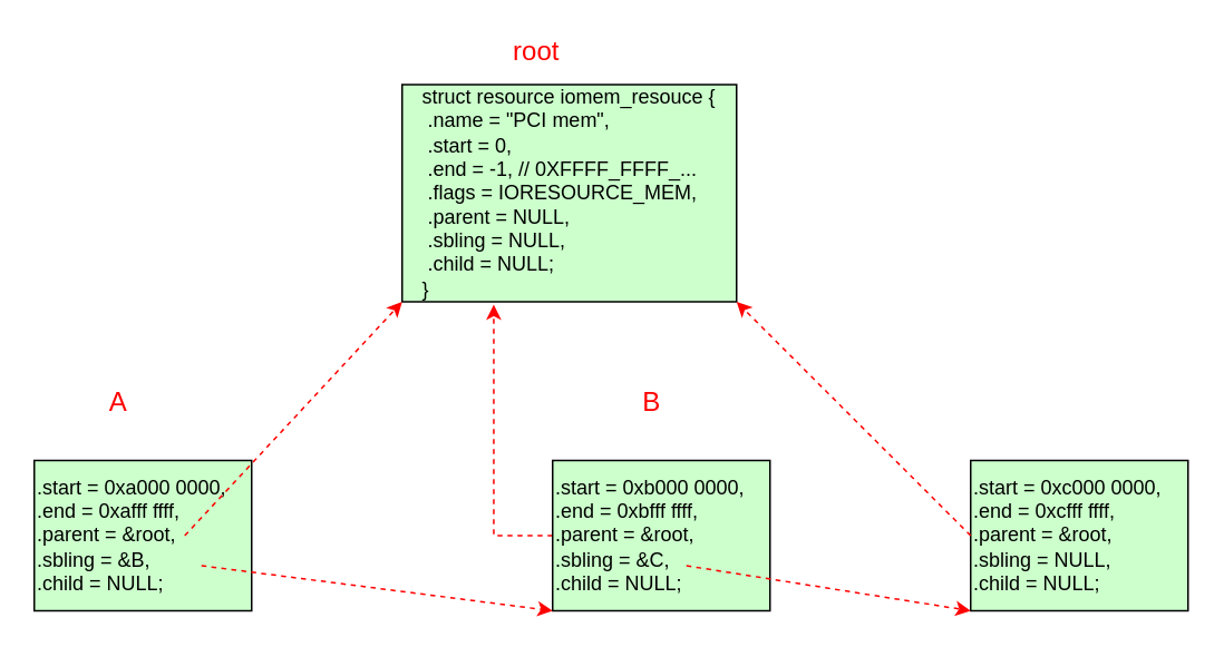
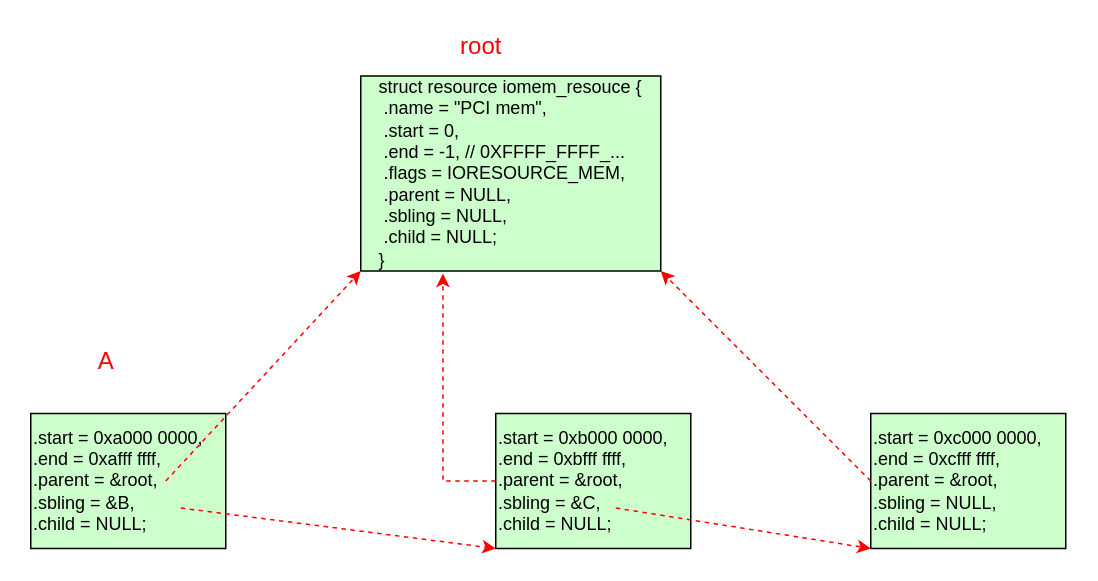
- <mxCell id="5" value="&lt;font style=&quot;font-size: 16px&quot; color=&quot;#ff0000&quot;&gt;B&lt;/font&gt;" style="text;html=1;resizable=0;autosize=1;align=center;verticalAlign=middle;points=[];fillColor=none;strokeColor=none;rounded=0;" vertex="1" parent="1"><mxGeometry x="374" y="230" width="30" height="20" as="geometry" /></mxCell>
